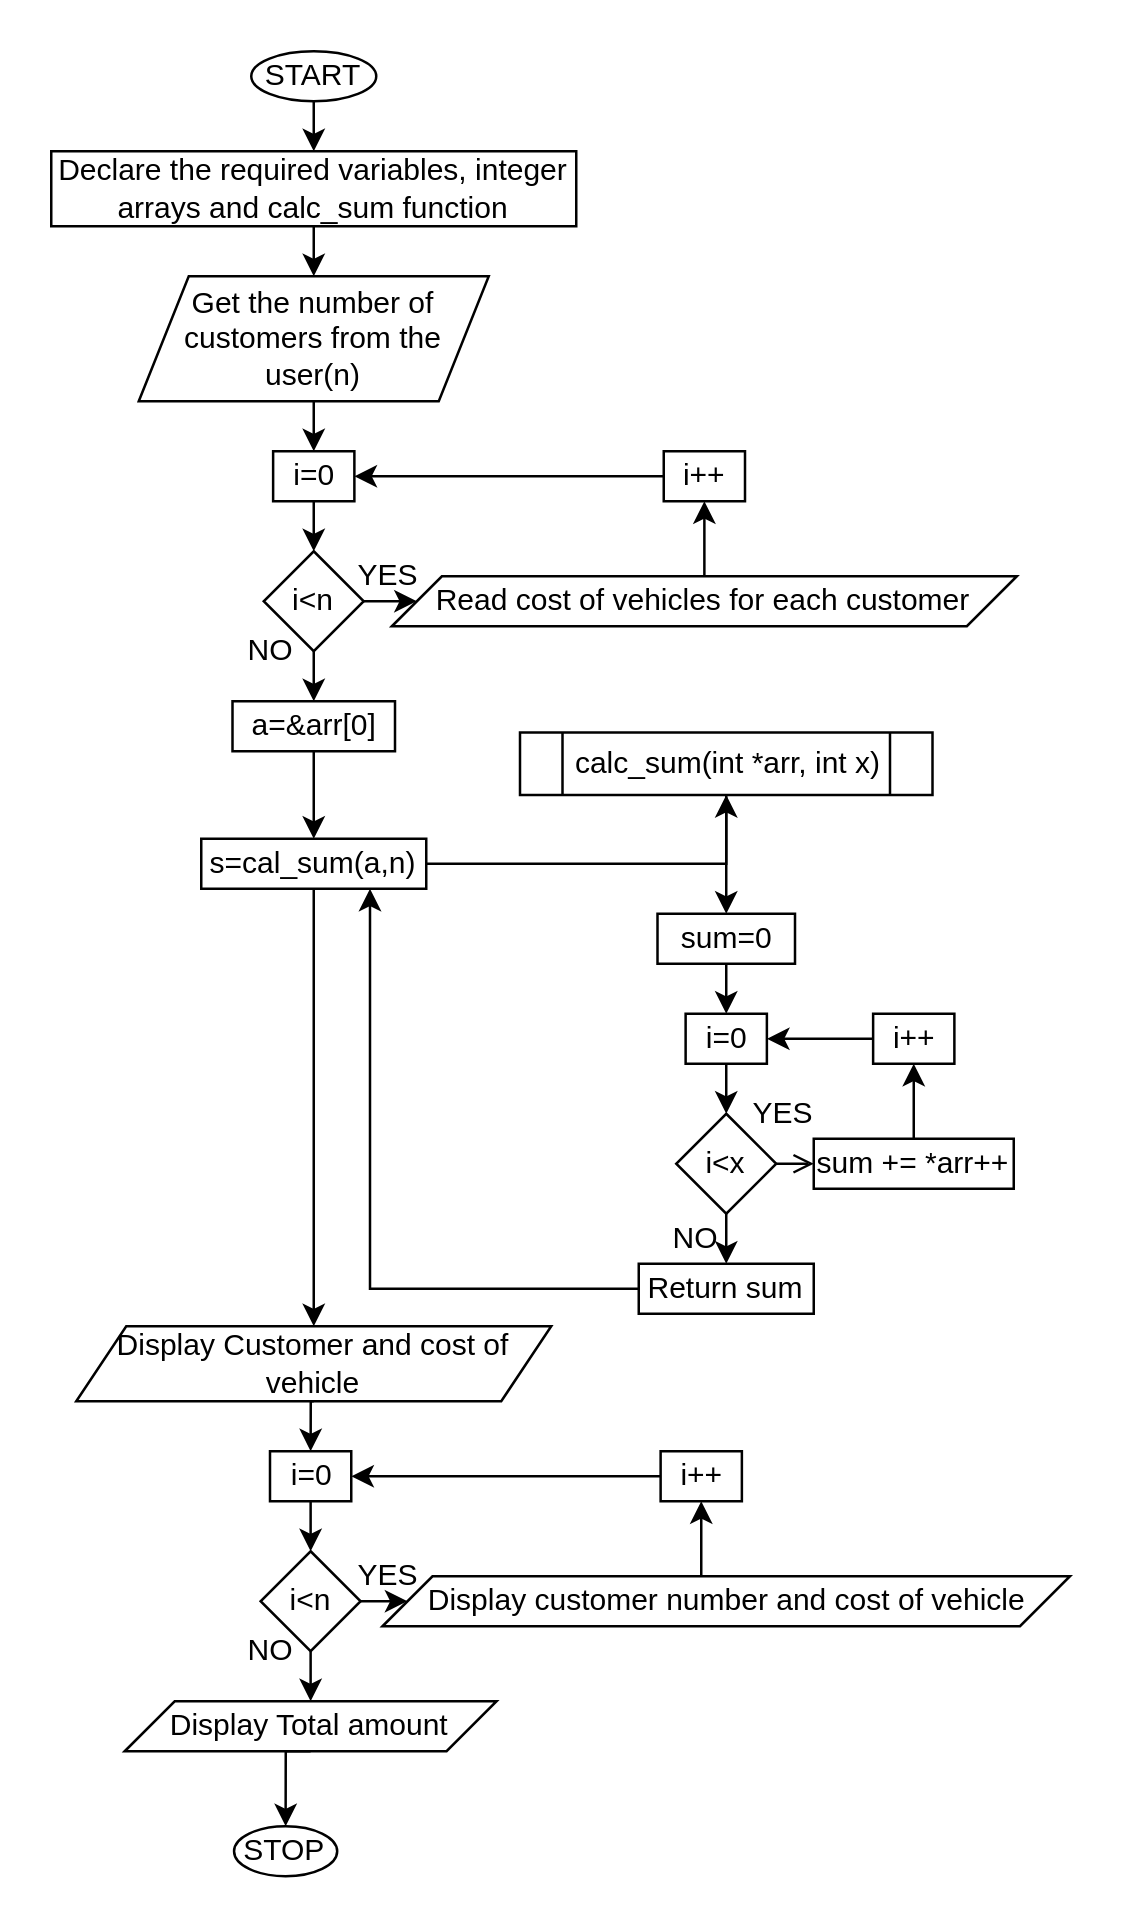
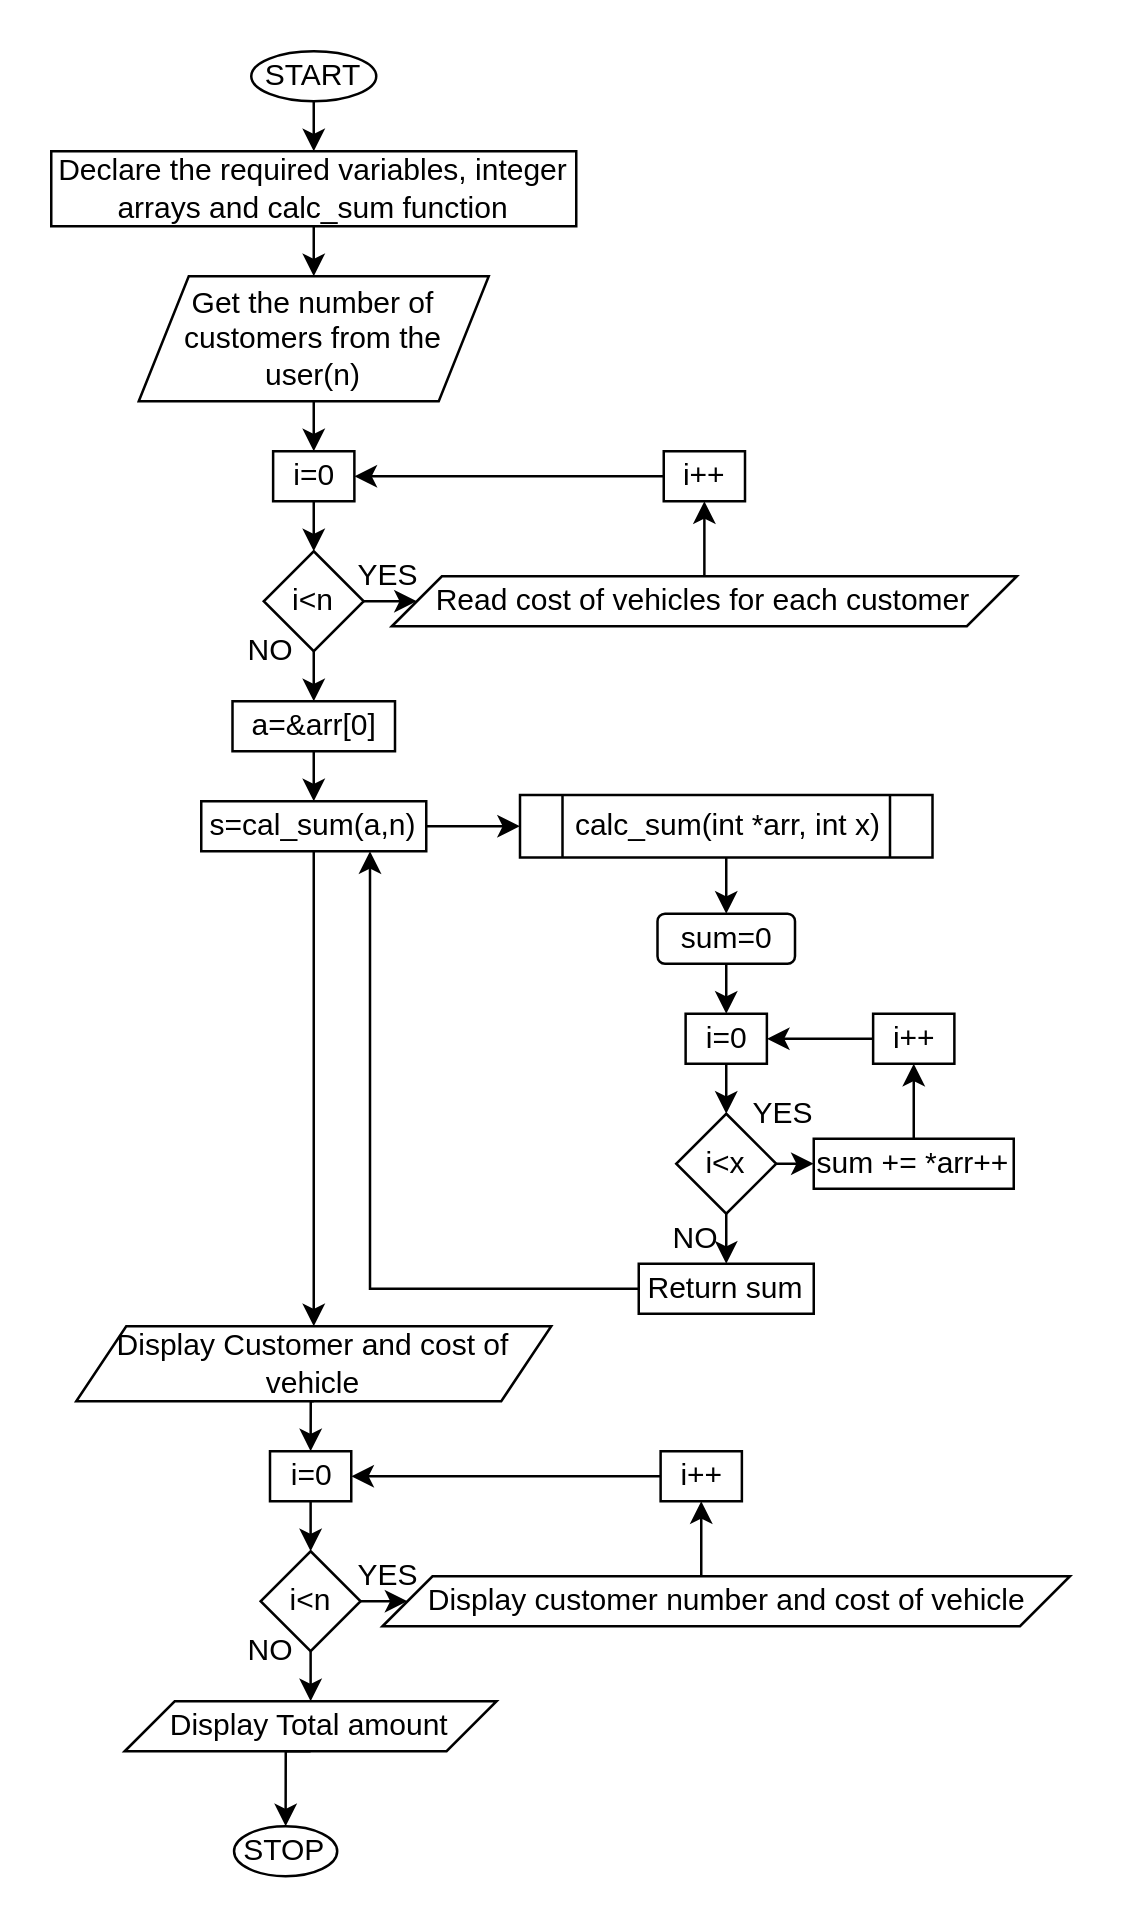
- <mxCell id="9" value="&lt;font style=&quot;font-size: 12px&quot;&gt;calc_sum(int *arr, int x)&lt;/font&gt;" style="shape=process;whiteSpace=wrap;html=1;backgroundOutline=1;" parent="1" vertex="1"><mxGeometry x="207.5" y="292.5" width="165" height="25" as="geometry" /></mxCell>
+ <mxCell id="9" value="&lt;font style=&quot;font-size: 12px&quot;&gt;calc_sum(int *arr, int x)&lt;/font&gt;" style="shape=process;whiteSpace=wrap;html=1;backgroundOutline=1;" parent="1" vertex="1"><mxGeometry x="207.5" y="317.5" width="165" height="25" as="geometry" /></mxCell>
- <mxCell id="34" value="s=cal_sum(a,n)" style="rounded=0;whiteSpace=wrap;html=1;" parent="1" vertex="1"><mxGeometry x="80" y="335" width="90" height="20" as="geometry" /></mxCell>
+ <mxCell id="34" value="s=cal_sum(a,n)" style="rounded=0;whiteSpace=wrap;html=1;" parent="1" vertex="1"><mxGeometry x="80" y="320" width="90" height="20" as="geometry" /></mxCell>
- <mxCell id="11" value="sum=0" style="rounded=0;whiteSpace=wrap;html=1;" parent="1" vertex="1"><mxGeometry x="262.5" y="365" width="55" height="20" as="geometry" /></mxCell>
+ <mxCell id="11" value="sum=0" style="whiteSpace=wrap;html=1;rounded=1;" parent="1" vertex="1"><mxGeometry x="262.5" y="365" width="55" height="20" as="geometry" /></mxCell>
- <mxCell id="14" style="edgeStyle=orthogonalEdgeStyle;rounded=0;orthogonalLoop=1;jettySize=auto;html=1;exitX=1;exitY=0.5;exitDx=0;exitDy=0;entryX=0;entryY=0.5;entryDx=0;entryDy=0;endArrow=open;" parent="1" source="16" target="18" edge="1"><mxGeometry relative="1" as="geometry" /></mxCell>
+ <mxCell id="14" style="edgeStyle=orthogonalEdgeStyle;rounded=0;orthogonalLoop=1;jettySize=auto;html=1;exitX=1;exitY=0.5;exitDx=0;exitDy=0;entryX=0;entryY=0.5;entryDx=0;entryDy=0;" parent="1" source="16" target="18" edge="1"><mxGeometry relative="1" as="geometry" /></mxCell>
